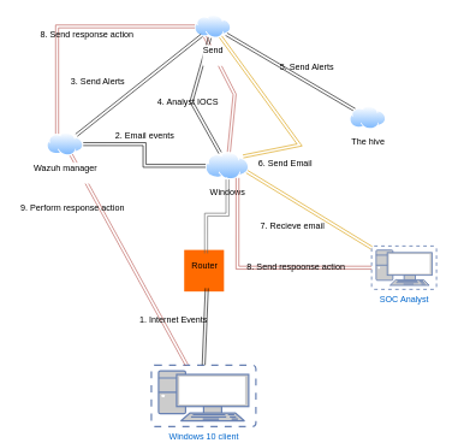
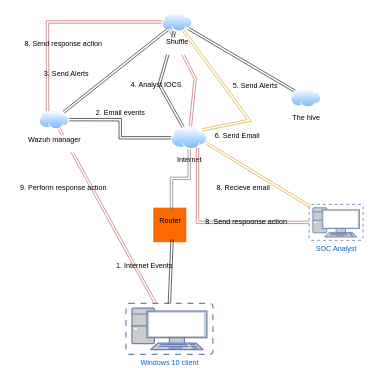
- <mxCell id="29" value="8. Send response action" style="text;html=1;align=center;verticalAlign=middle;resizable=0;points=[];autosize=1;strokeColor=none;fillColor=none;" vertex="1" parent="1"><mxGeometry x="45" y="33" width="150" height="30" as="geometry" /></mxCell>
+ <mxCell id="29" value="8. Send response action" style="text;html=1;align=center;verticalAlign=middle;resizable=0;points=[];autosize=1;strokeColor=none;fillColor=none;" vertex="1" parent="1"><mxGeometry x="30" y="58" width="150" height="30" as="geometry" /></mxCell>
- <mxCell id="11" value="&lt;div&gt;Send&lt;/div&gt;&lt;div&gt;&lt;br&gt;&lt;/div&gt;" style="image;aspect=fixed;perimeter=ellipsePerimeter;html=1;align=center;shadow=0;dashed=0;spacingTop=3;image=img/lib/active_directory/internet_cloud.svg;" vertex="1" parent="1"><mxGeometry x="270" y="20" width="50" height="31.5" as="geometry" /></mxCell>
+ <mxCell id="11" value="&lt;div&gt;Shuffle&lt;/div&gt;&lt;div&gt;&lt;br&gt;&lt;/div&gt;" style="image;aspect=fixed;perimeter=ellipsePerimeter;html=1;align=center;shadow=0;dashed=0;spacingTop=3;image=img/lib/active_directory/internet_cloud.svg;" vertex="1" parent="1"><mxGeometry x="270" y="20" width="50" height="31.5" as="geometry" /></mxCell>
- <mxCell id="25" value="5. Send Alerts" style="text;html=1;align=center;verticalAlign=middle;resizable=0;points=[];autosize=1;strokeColor=none;fillColor=none;" vertex="1" parent="1"><mxGeometry x="375" y="78" width="100" height="30" as="geometry" /></mxCell>
+ <mxCell id="25" value="5. Send Alerts" style="text;html=1;align=center;verticalAlign=middle;resizable=0;points=[];autosize=1;strokeColor=none;fillColor=none;" vertex="1" parent="1"><mxGeometry x="375" y="128" width="100" height="30" as="geometry" /></mxCell>
- <mxCell id="23" value="3. Send Alerts" style="text;html=1;align=center;verticalAlign=middle;resizable=0;points=[];autosize=1;strokeColor=none;fillColor=none;" vertex="1" parent="1"><mxGeometry x="85" y="98" width="100" height="30" as="geometry" /></mxCell>
+ <mxCell id="23" value="3. Send Alerts" style="text;html=1;align=center;verticalAlign=middle;resizable=0;points=[];autosize=1;strokeColor=none;fillColor=none;" vertex="1" parent="1"><mxGeometry x="60" y="108" width="100" height="30" as="geometry" /></mxCell>
- <mxCell id="6" value="Windows&lt;div&gt;&lt;br&gt;&lt;/div&gt;" style="image;aspect=fixed;perimeter=ellipsePerimeter;html=1;align=center;shadow=0;dashed=0;spacingTop=3;image=img/lib/active_directory/internet_cloud.svg;" vertex="1" parent="1"><mxGeometry x="285" y="210" width="60" height="37.8" as="geometry" /></mxCell>
+ <mxCell id="6" value="Internet&lt;div&gt;&lt;br&gt;&lt;/div&gt;" style="image;aspect=fixed;perimeter=ellipsePerimeter;html=1;align=center;shadow=0;dashed=0;spacingTop=3;image=img/lib/active_directory/internet_cloud.svg;" vertex="1" parent="1"><mxGeometry x="285" y="210" width="60" height="37.8" as="geometry" /></mxCell>
- <mxCell id="30" value="9. Perform response action" style="text;html=1;align=center;verticalAlign=middle;resizable=0;points=[];autosize=1;strokeColor=none;fillColor=none;" vertex="1" parent="1"><mxGeometry x="15" y="273" width="170" height="30" as="geometry" /></mxCell>
+ <mxCell id="30" value="9. Perform response action" style="text;html=1;align=center;verticalAlign=middle;resizable=0;points=[];autosize=1;strokeColor=none;fillColor=none;" vertex="1" parent="1"><mxGeometry x="20" y="298" width="170" height="30" as="geometry" /></mxCell>
- <mxCell id="27" value="7. Recieve email" style="text;html=1;align=center;verticalAlign=middle;resizable=0;points=[];autosize=1;strokeColor=none;fillColor=none;" vertex="1" parent="1"><mxGeometry x="350" y="298" width="110" height="30" as="geometry" /></mxCell>
+ <mxCell id="27" value="8. Recieve email" style="text;html=1;align=center;verticalAlign=middle;resizable=0;points=[];autosize=1;strokeColor=none;fillColor=none;" vertex="1" parent="1"><mxGeometry x="350" y="298" width="110" height="30" as="geometry" /></mxCell>
